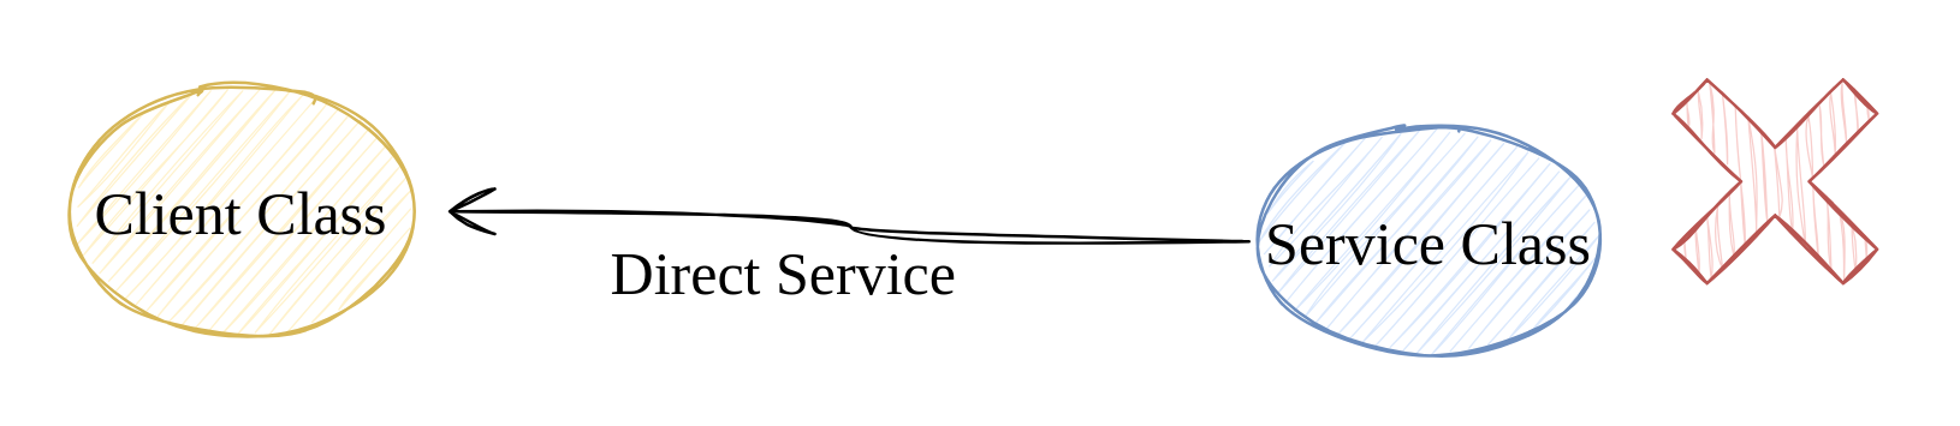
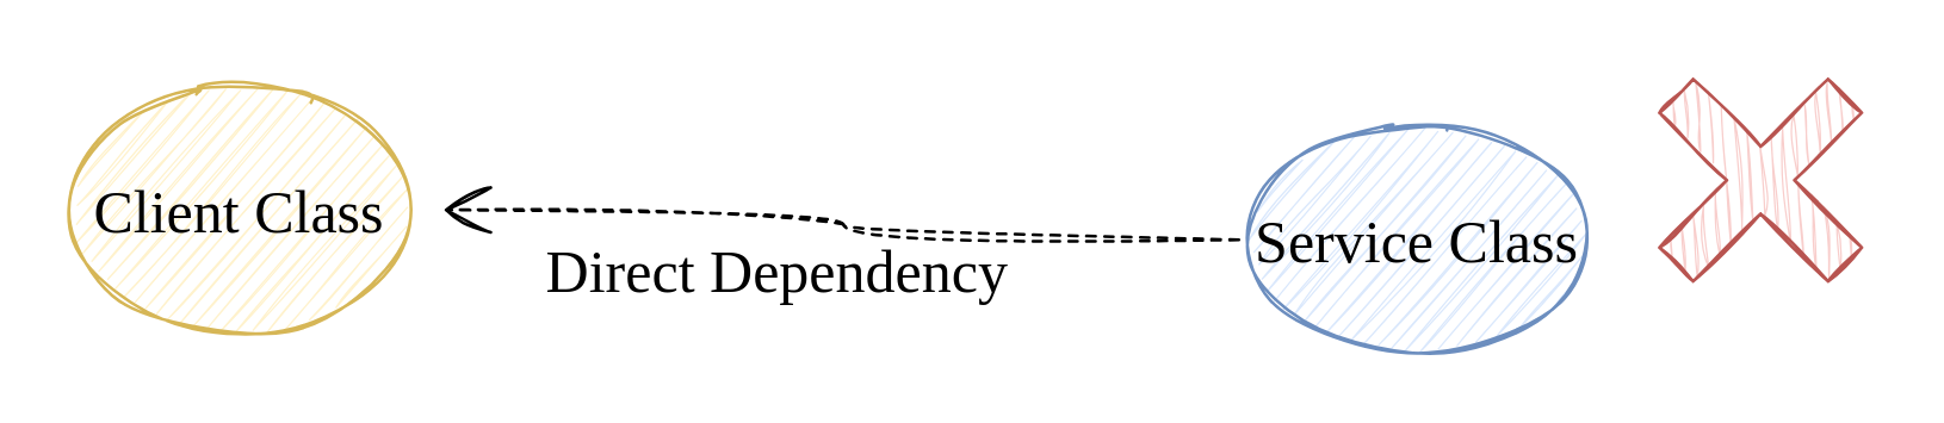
- <mxCell id="2" style="edgeStyle=orthogonalEdgeStyle;curved=1;rounded=0;sketch=1;hachureGap=4;orthogonalLoop=1;jettySize=auto;html=1;fontFamily=Architects Daughter;fontSource=https%3A%2F%2Ffonts.googleapis.com%2Fcss%3Ffamily%3DArchitects%2BDaughter;fontSize=16;endArrow=open;startSize=14;endSize=14;sourcePerimeterSpacing=8;targetPerimeterSpacing=8;exitX=0;exitY=0.5;exitDx=0;exitDy=0;" parent="1" source="4" target="3" edge="1"><mxGeometry relative="1" as="geometry" /></mxCell>
+ <mxCell id="2" style="edgeStyle=orthogonalEdgeStyle;curved=1;rounded=0;sketch=1;hachureGap=4;orthogonalLoop=1;jettySize=auto;html=1;fontFamily=Architects Daughter;fontSource=https%3A%2F%2Ffonts.googleapis.com%2Fcss%3Ffamily%3DArchitects%2BDaughter;fontSize=16;endArrow=open;startSize=14;endSize=14;sourcePerimeterSpacing=8;targetPerimeterSpacing=8;exitX=0;exitY=0.5;exitDx=0;exitDy=0;dashed=1;" parent="1" source="4" target="3" edge="1"><mxGeometry relative="1" as="geometry" /></mxCell>
- <mxCell id="5" value="Direct Service" style="text;html=1;align=center;verticalAlign=middle;resizable=0;points=[];autosize=1;strokeColor=none;fillColor=none;fontSize=20;fontFamily=Architects Daughter;" parent="1" vertex="1"><mxGeometry x="160" y="70" width="200" height="40" as="geometry" /></mxCell>
+ <mxCell id="5" value="Direct Dependency" style="text;html=1;align=center;verticalAlign=middle;resizable=0;points=[];autosize=1;strokeColor=none;fillColor=none;fontSize=20;fontFamily=Architects Daughter;" parent="1" vertex="1"><mxGeometry x="160" y="70" width="200" height="40" as="geometry" /></mxCell>
